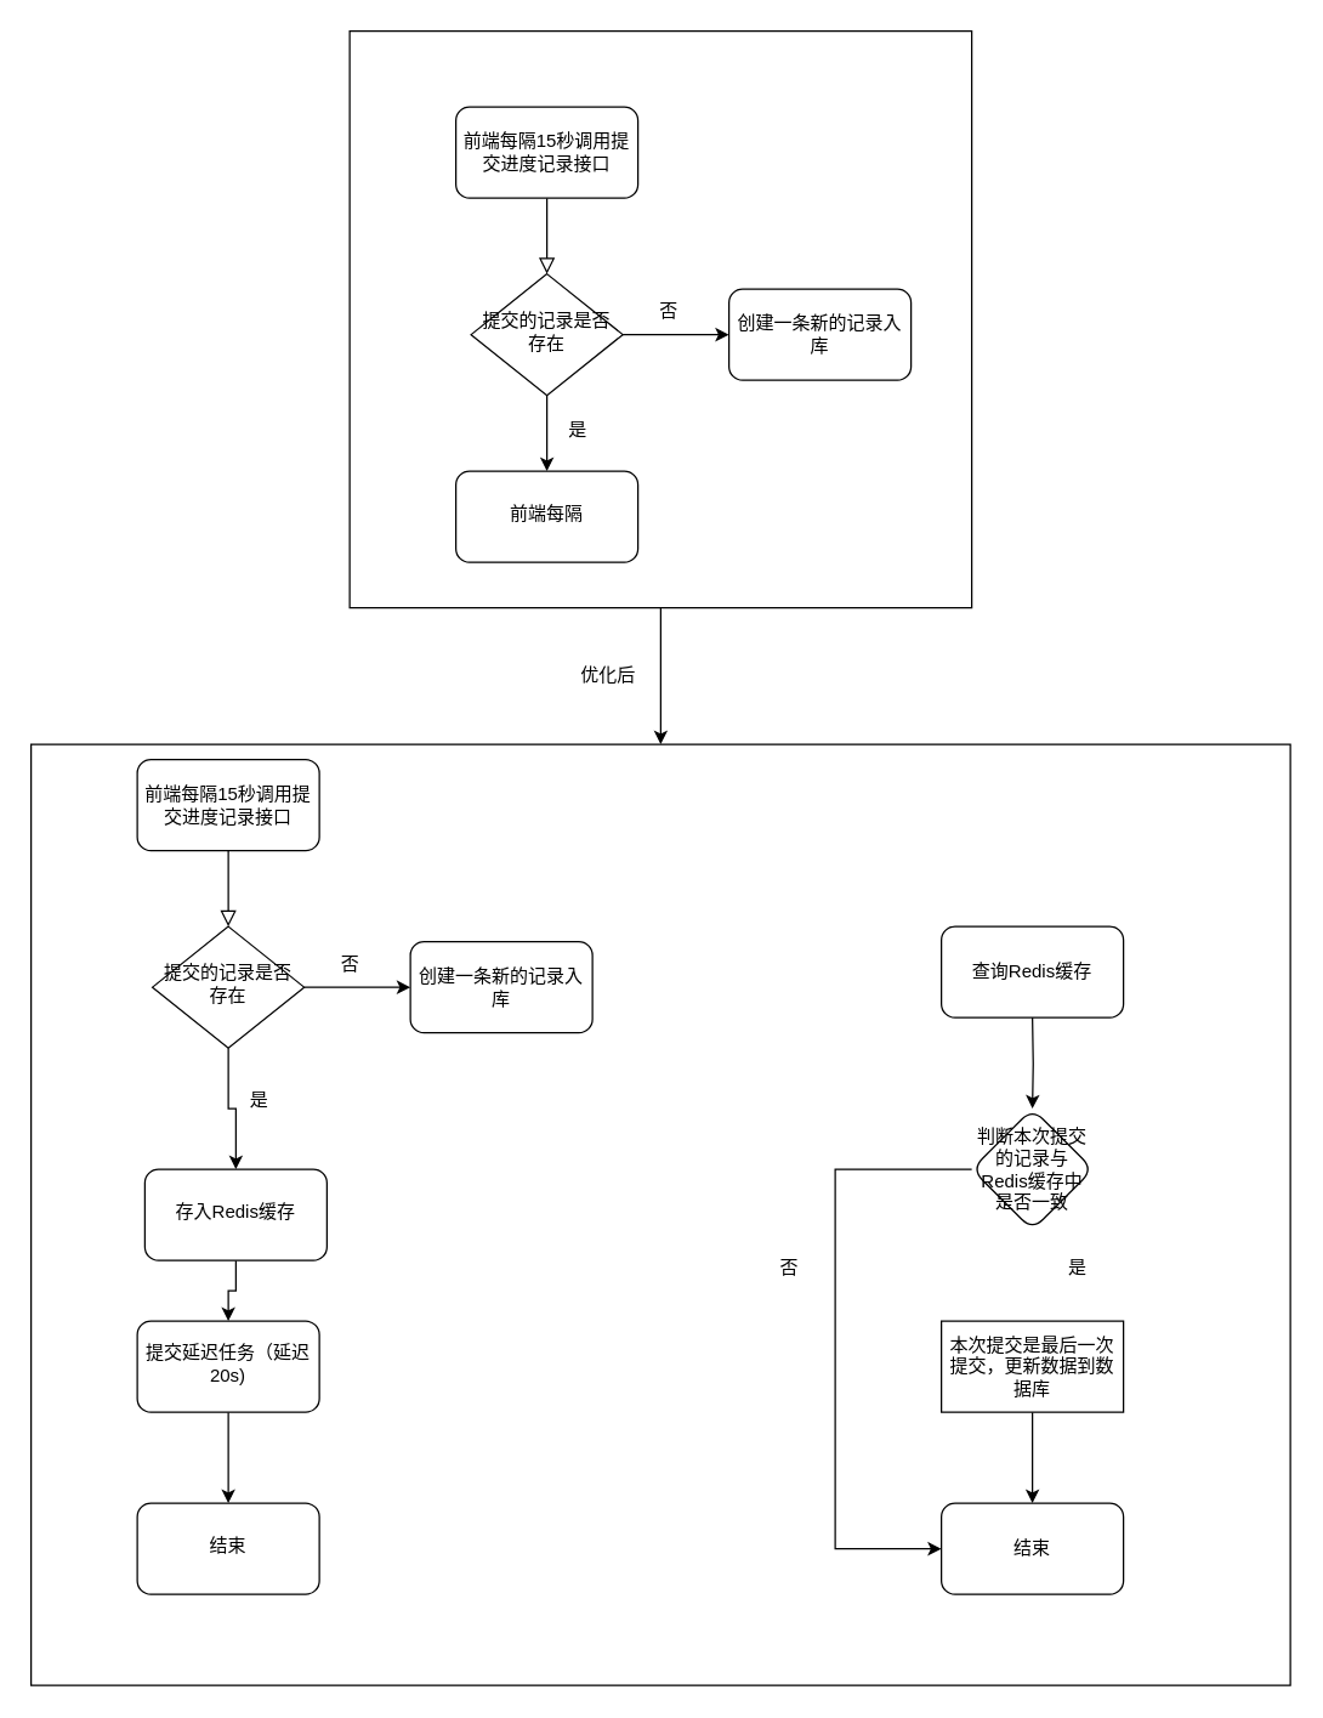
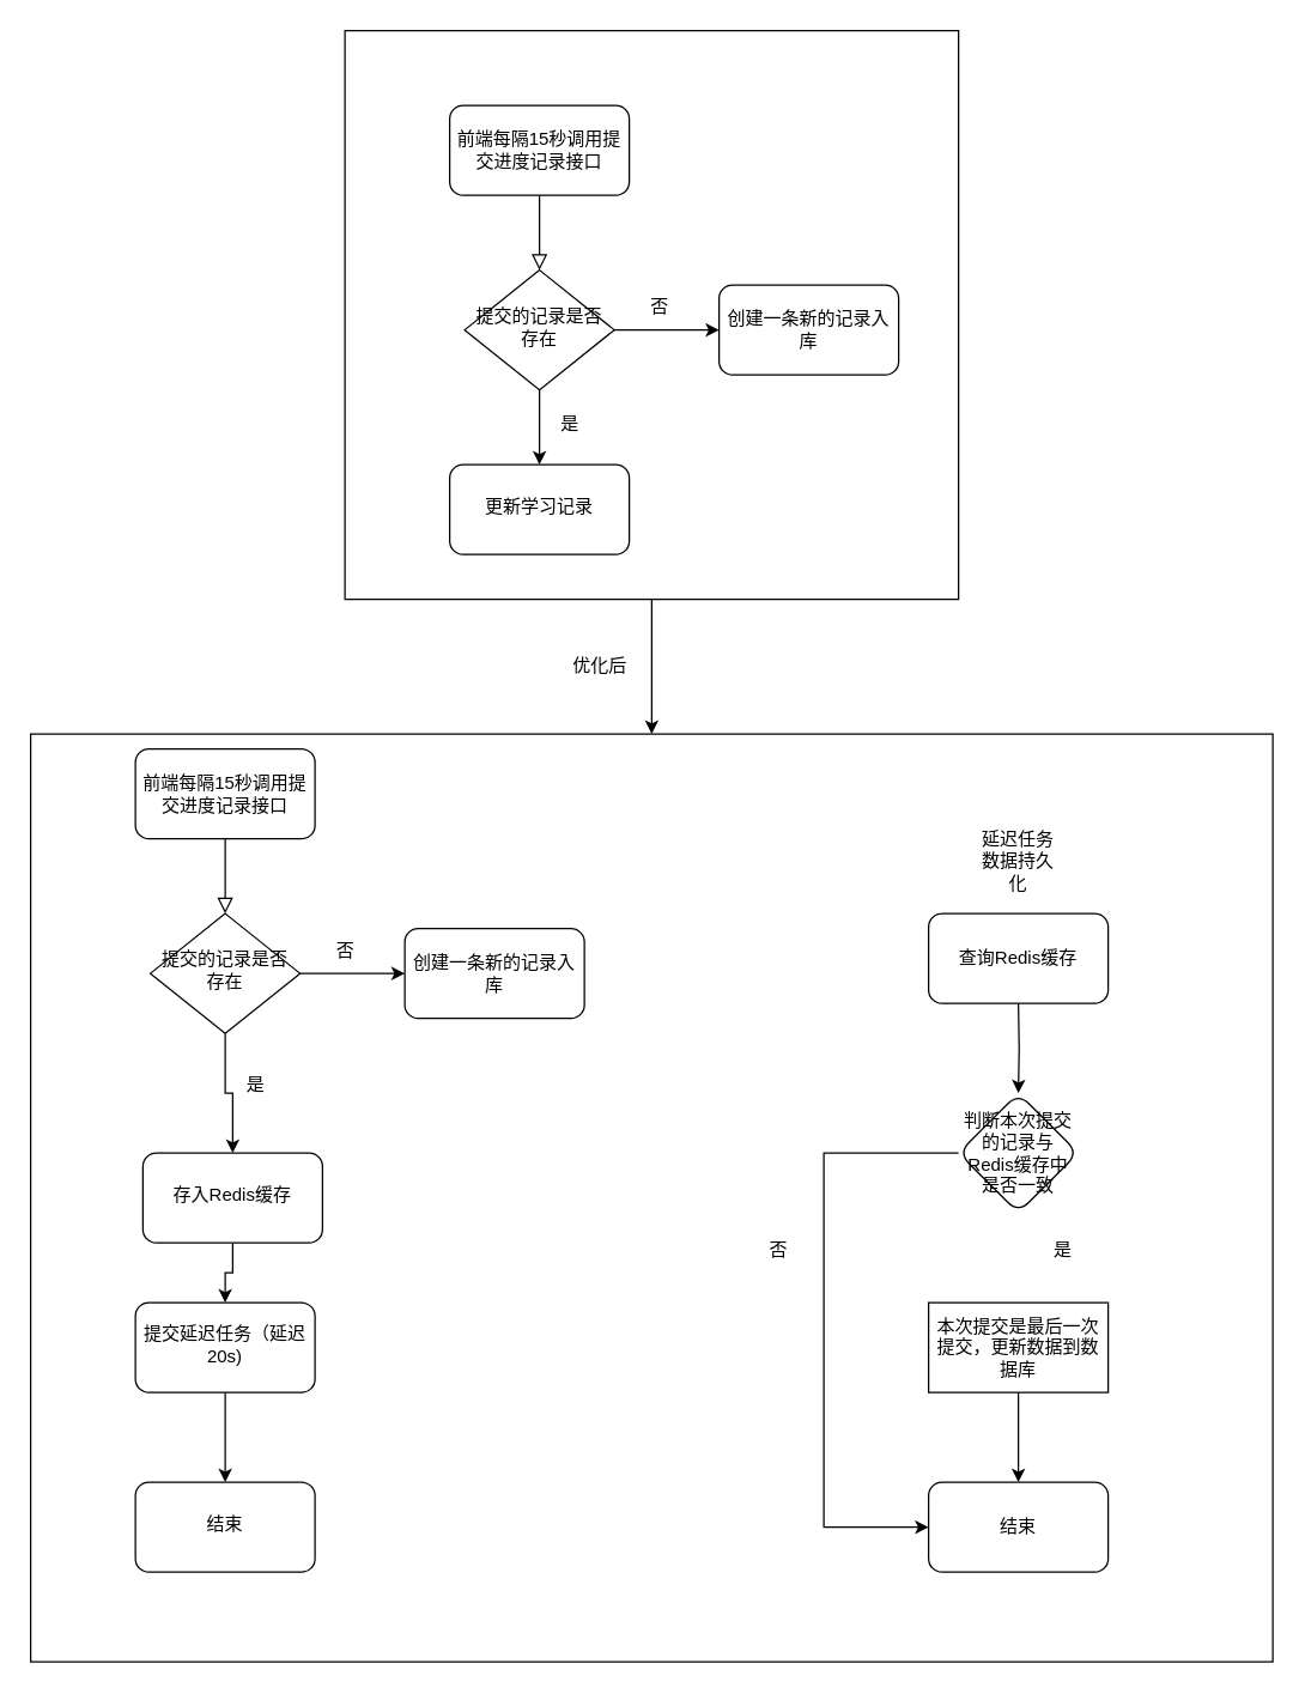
- <mxCell id="11" value="前端每隔" style="rounded=1;whiteSpace=wrap;html=1;shadow=0;strokeWidth=1;spacing=6;spacingTop=-4;" vertex="1" parent="1"><mxGeometry x="300" y="310" width="120" height="60" as="geometry" /></mxCell>
+ <mxCell id="11" value="更新学习记录" style="rounded=1;whiteSpace=wrap;html=1;shadow=0;strokeWidth=1;spacing=6;spacingTop=-4;" vertex="1" parent="1"><mxGeometry x="300" y="310" width="120" height="60" as="geometry" /></mxCell>
+ <mxCell id="37" value="延迟任务数据持久化" style="text;html=1;align=center;verticalAlign=middle;whiteSpace=wrap;rounded=0;" vertex="1" parent="1"><mxGeometry x="650" y="560" width="60" height="30" as="geometry" /></mxCell>
